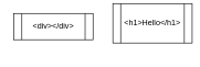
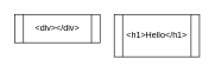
- <mxCell id="3" value="&amp;lt;h1&amp;gt;Hello&amp;lt;/h1&amp;gt;" style="shape=process;whiteSpace=wrap;html=1;backgroundOutline=1;" vertex="1" parent="1"><mxGeometry x="170" y="5" width="120" height="60" as="geometry" /></mxCell>
+ <mxCell id="3" value="&amp;lt;h1&amp;gt;Hello&amp;lt;/h1&amp;gt;" style="shape=process;whiteSpace=wrap;html=1;backgroundOutline=1;" vertex="1" parent="1"><mxGeometry x="160" y="20" width="120" height="60" as="geometry" /></mxCell>
